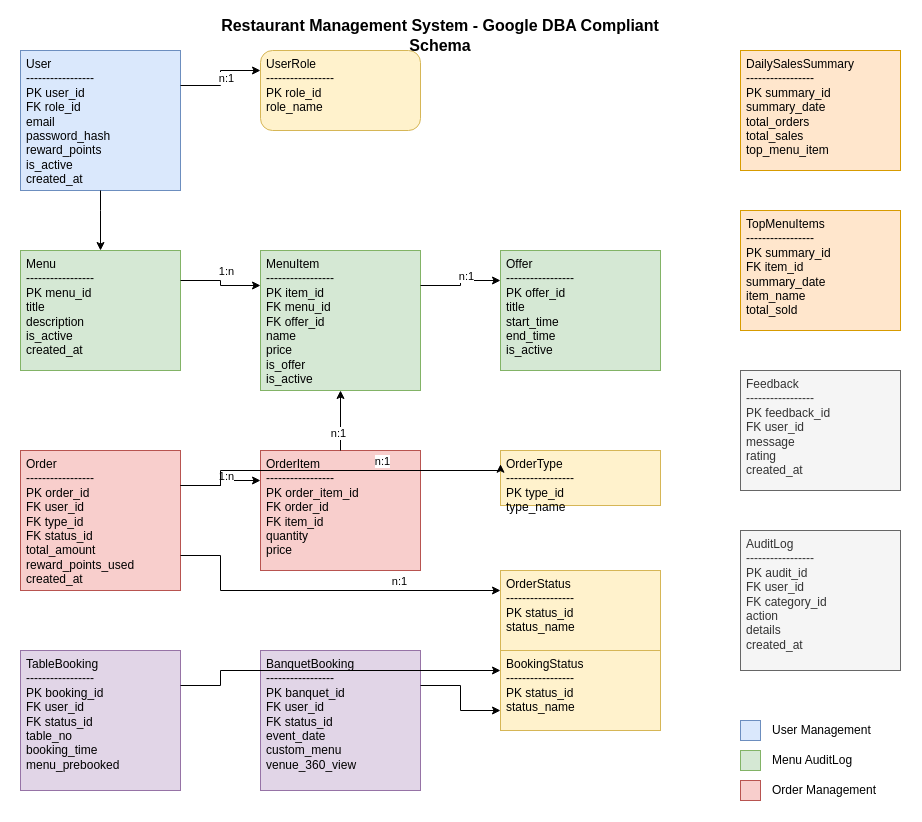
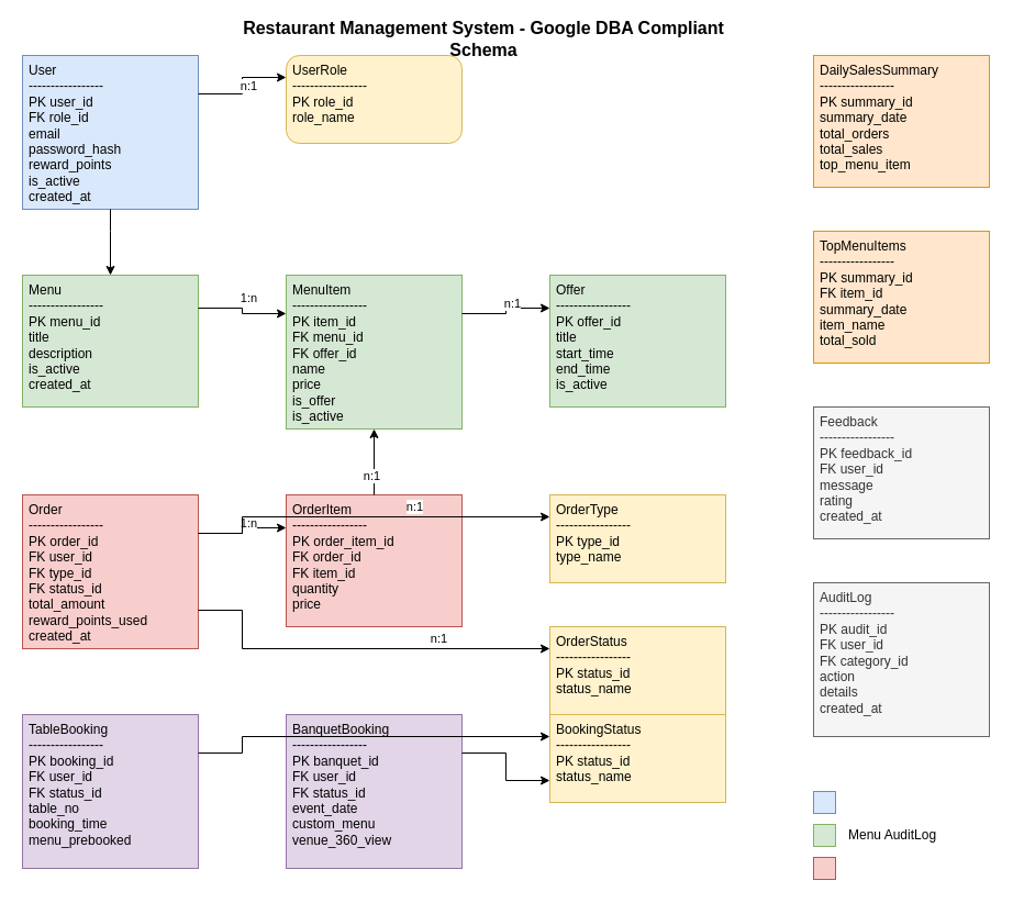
- <mxCell id="9" value="OrderType&#10;-----------------&#10;PK type_id&#10;type_name" style="rounded=0;whiteSpace=wrap;html=1;fillColor=#fff2cc;strokeColor=#d6b656;align=left;spacingLeft=4;fontStyle=0;verticalAlign=top;" vertex="1" parent="1"><mxGeometry x="500" y="450" width="160" height="55" as="geometry" /></mxCell>
+ <mxCell id="9" value="OrderType&#10;-----------------&#10;PK type_id&#10;type_name" style="rounded=0;whiteSpace=wrap;html=1;fillColor=#fff2cc;strokeColor=#d6b656;align=left;spacingLeft=4;fontStyle=0;verticalAlign=top;" vertex="1" parent="1"><mxGeometry x="500" y="450" width="160" height="80" as="geometry" /></mxCell>
- <mxCell id="37" value="User Management" style="text;html=1;strokeColor=none;fillColor=none;align=left;verticalAlign=middle;whiteSpace=wrap;rounded=0;" vertex="1" parent="1"><mxGeometry x="770" y="720" width="130" height="20" as="geometry" /></mxCell>
- <mxCell id="41" value="Order Management" style="text;html=1;strokeColor=none;fillColor=none;align=left;verticalAlign=middle;whiteSpace=wrap;rounded=0;" vertex="1" parent="1"><mxGeometry x="770" y="780" width="130" height="20" as="geometry" /></mxCell>
